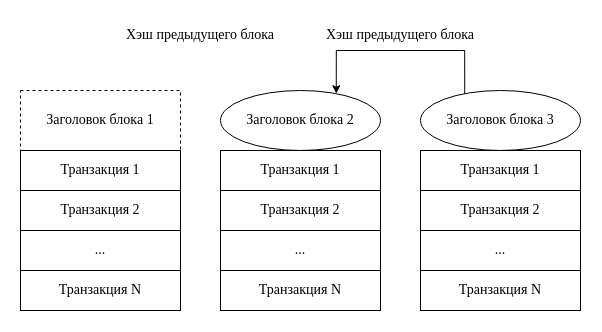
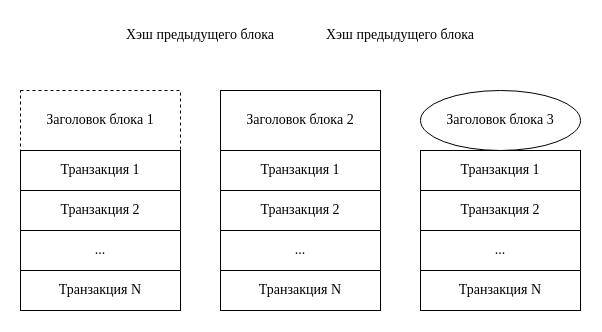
- <mxCell id="20" style="edgeStyle=orthogonalEdgeStyle;rounded=0;orthogonalLoop=1;jettySize=auto;html=1;exitX=0.25;exitY=0;exitDx=0;exitDy=0;entryX=0.75;entryY=0;entryDx=0;entryDy=0;" edge="1" parent="1" source="15" target="9"><mxGeometry relative="1" as="geometry"><Array as="points"><mxPoint x="460" y="50" /><mxPoint x="340" y="50" /></Array></mxGeometry></mxCell>
- <mxCell id="9" value="&lt;div style=&quot;font-size: 14px;&quot;&gt;Заголовок блока 2&lt;br&gt;&lt;/div&gt;" style="ellipse;whiteSpace=wrap;html=1;verticalAlign=middle;fontSize=14;fontFamily=Times New Roman;" vertex="1" parent="8"><mxGeometry width="160" height="60" as="geometry" /></mxCell>
+ <mxCell id="9" value="&lt;div style=&quot;font-size: 14px;&quot;&gt;Заголовок блока 2&lt;br&gt;&lt;/div&gt;" style="rounded=0;whiteSpace=wrap;html=1;verticalAlign=middle;fontSize=14;fontFamily=Times New Roman;" vertex="1" parent="8"><mxGeometry width="160" height="60" as="geometry" /></mxCell>
